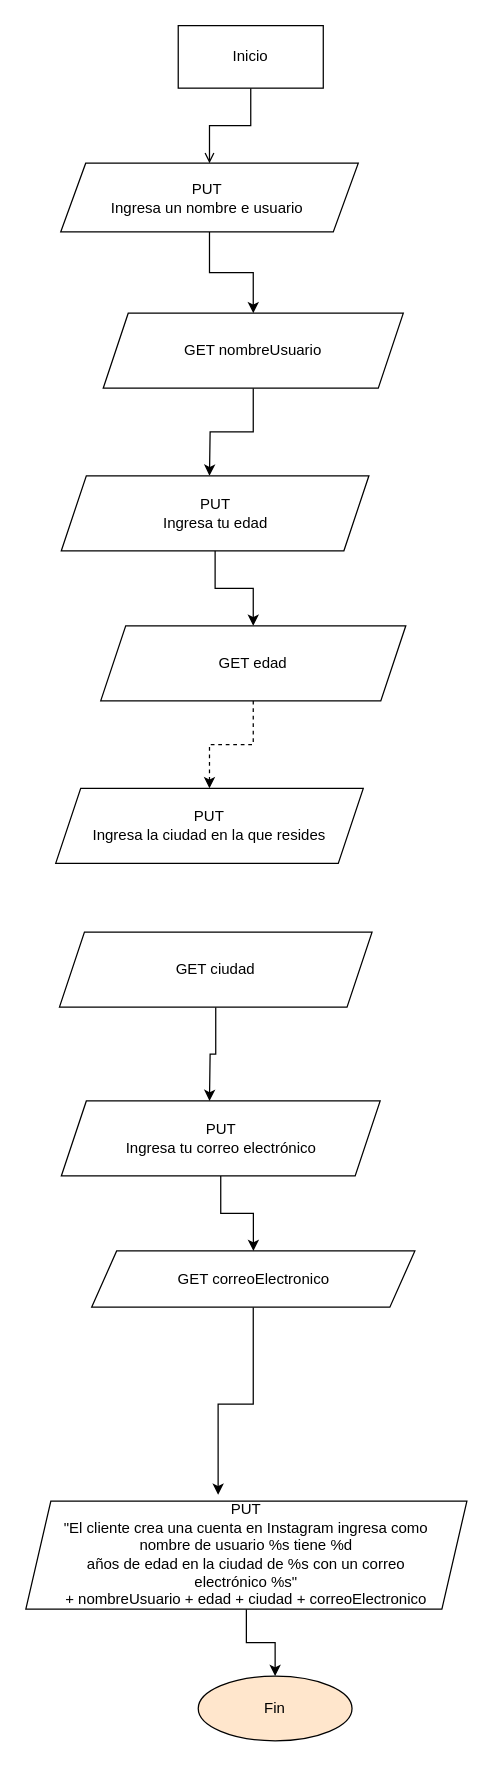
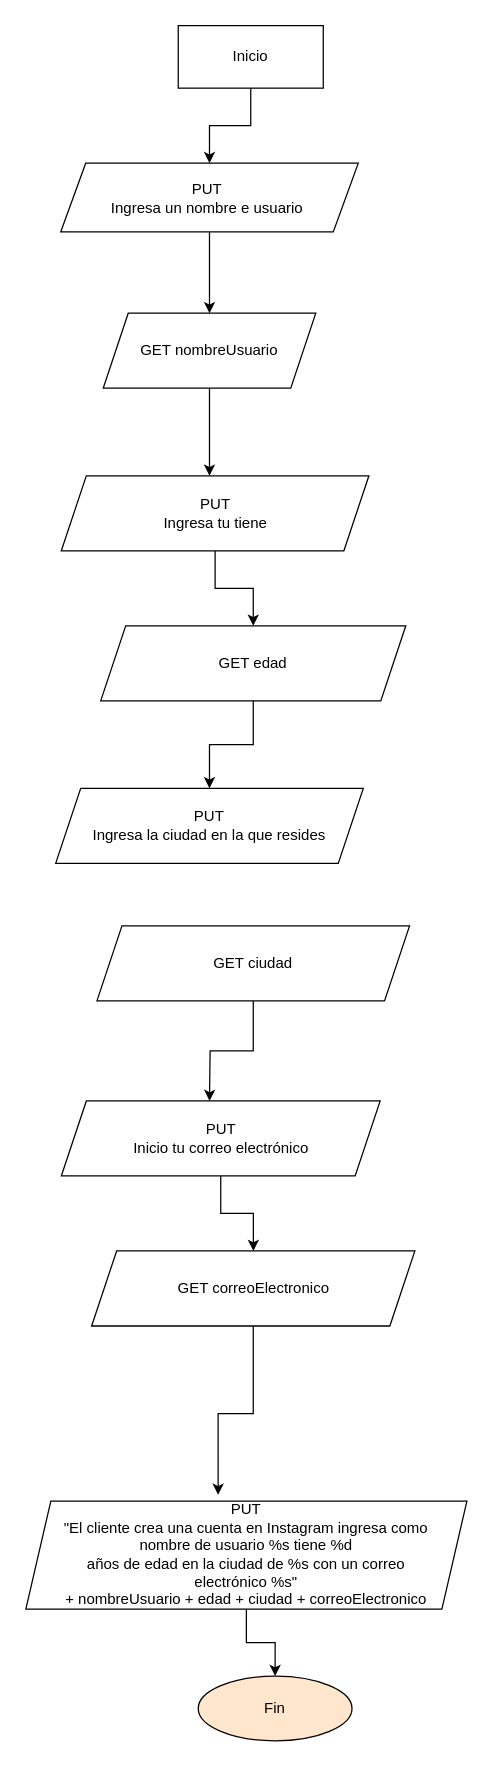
- <mxCell id="2" value="" style="edgeStyle=orthogonalEdgeStyle;rounded=0;orthogonalLoop=1;jettySize=auto;html=1;endArrow=open;" edge="1" parent="1" source="3" target="5"><mxGeometry relative="1" as="geometry" /></mxCell>
+ <mxCell id="2" value="" style="edgeStyle=orthogonalEdgeStyle;rounded=0;orthogonalLoop=1;jettySize=auto;html=1;" edge="1" parent="1" source="3" target="5"><mxGeometry relative="1" as="geometry" /></mxCell>
- <mxCell id="7" value="GET nombreUsuario" style="shape=parallelogram;perimeter=parallelogramPerimeter;whiteSpace=wrap;html=1;fixedSize=1;" vertex="1" parent="1"><mxGeometry x="82" y="250" width="240" height="60" as="geometry" /></mxCell>
+ <mxCell id="7" value="GET nombreUsuario" style="shape=parallelogram;perimeter=parallelogramPerimeter;whiteSpace=wrap;html=1;fixedSize=1;" vertex="1" parent="1"><mxGeometry x="82" y="250" width="170" height="60" as="geometry" /></mxCell>
- <mxCell id="9" value="PUT&lt;br&gt;Ingresa tu edad" style="shape=parallelogram;perimeter=parallelogramPerimeter;whiteSpace=wrap;html=1;fixedSize=1;" vertex="1" parent="1"><mxGeometry x="48.5" y="380" width="246" height="60" as="geometry" /></mxCell>
+ <mxCell id="9" value="PUT&lt;br&gt;Ingresa tu tiene" style="shape=parallelogram;perimeter=parallelogramPerimeter;whiteSpace=wrap;html=1;fixedSize=1;" vertex="1" parent="1"><mxGeometry x="48.5" y="380" width="246" height="60" as="geometry" /></mxCell>
- <mxCell id="10" value="" style="edgeStyle=orthogonalEdgeStyle;rounded=0;orthogonalLoop=1;jettySize=auto;html=1;dashed=1;" edge="1" parent="1" source="11" target="12"><mxGeometry relative="1" as="geometry" /></mxCell>
+ <mxCell id="10" value="" style="edgeStyle=orthogonalEdgeStyle;rounded=0;orthogonalLoop=1;jettySize=auto;html=1;" edge="1" parent="1" source="11" target="12"><mxGeometry relative="1" as="geometry" /></mxCell>
- <mxCell id="14" value="GET ciudad" style="shape=parallelogram;perimeter=parallelogramPerimeter;whiteSpace=wrap;html=1;fixedSize=1;" vertex="1" parent="1"><mxGeometry x="47" y="745" width="250" height="60" as="geometry" /></mxCell>
+ <mxCell id="14" value="GET ciudad" style="shape=parallelogram;perimeter=parallelogramPerimeter;whiteSpace=wrap;html=1;fixedSize=1;" vertex="1" parent="1"><mxGeometry x="77" y="740" width="250" height="60" as="geometry" /></mxCell>
- <mxCell id="19" value="PUT&lt;br&gt;Ingresa tu correo electrónico" style="shape=parallelogram;perimeter=parallelogramPerimeter;whiteSpace=wrap;html=1;fixedSize=1;" vertex="1" parent="1"><mxGeometry x="48.5" y="880" width="255" height="60" as="geometry" /></mxCell>
+ <mxCell id="19" value="PUT&lt;br&gt;Inicio tu correo electrónico" style="shape=parallelogram;perimeter=parallelogramPerimeter;whiteSpace=wrap;html=1;fixedSize=1;" vertex="1" parent="1"><mxGeometry x="48.5" y="880" width="255" height="60" as="geometry" /></mxCell>
- <mxCell id="21" value="GET correoElectronico" style="shape=parallelogram;perimeter=parallelogramPerimeter;whiteSpace=wrap;html=1;fixedSize=1;" vertex="1" parent="1"><mxGeometry x="72.75" y="1000" width="258.5" height="45" as="geometry" /></mxCell>
+ <mxCell id="21" value="GET correoElectronico" style="shape=parallelogram;perimeter=parallelogramPerimeter;whiteSpace=wrap;html=1;fixedSize=1;" vertex="1" parent="1"><mxGeometry x="72.75" y="1000" width="258.5" height="60" as="geometry" /></mxCell>
